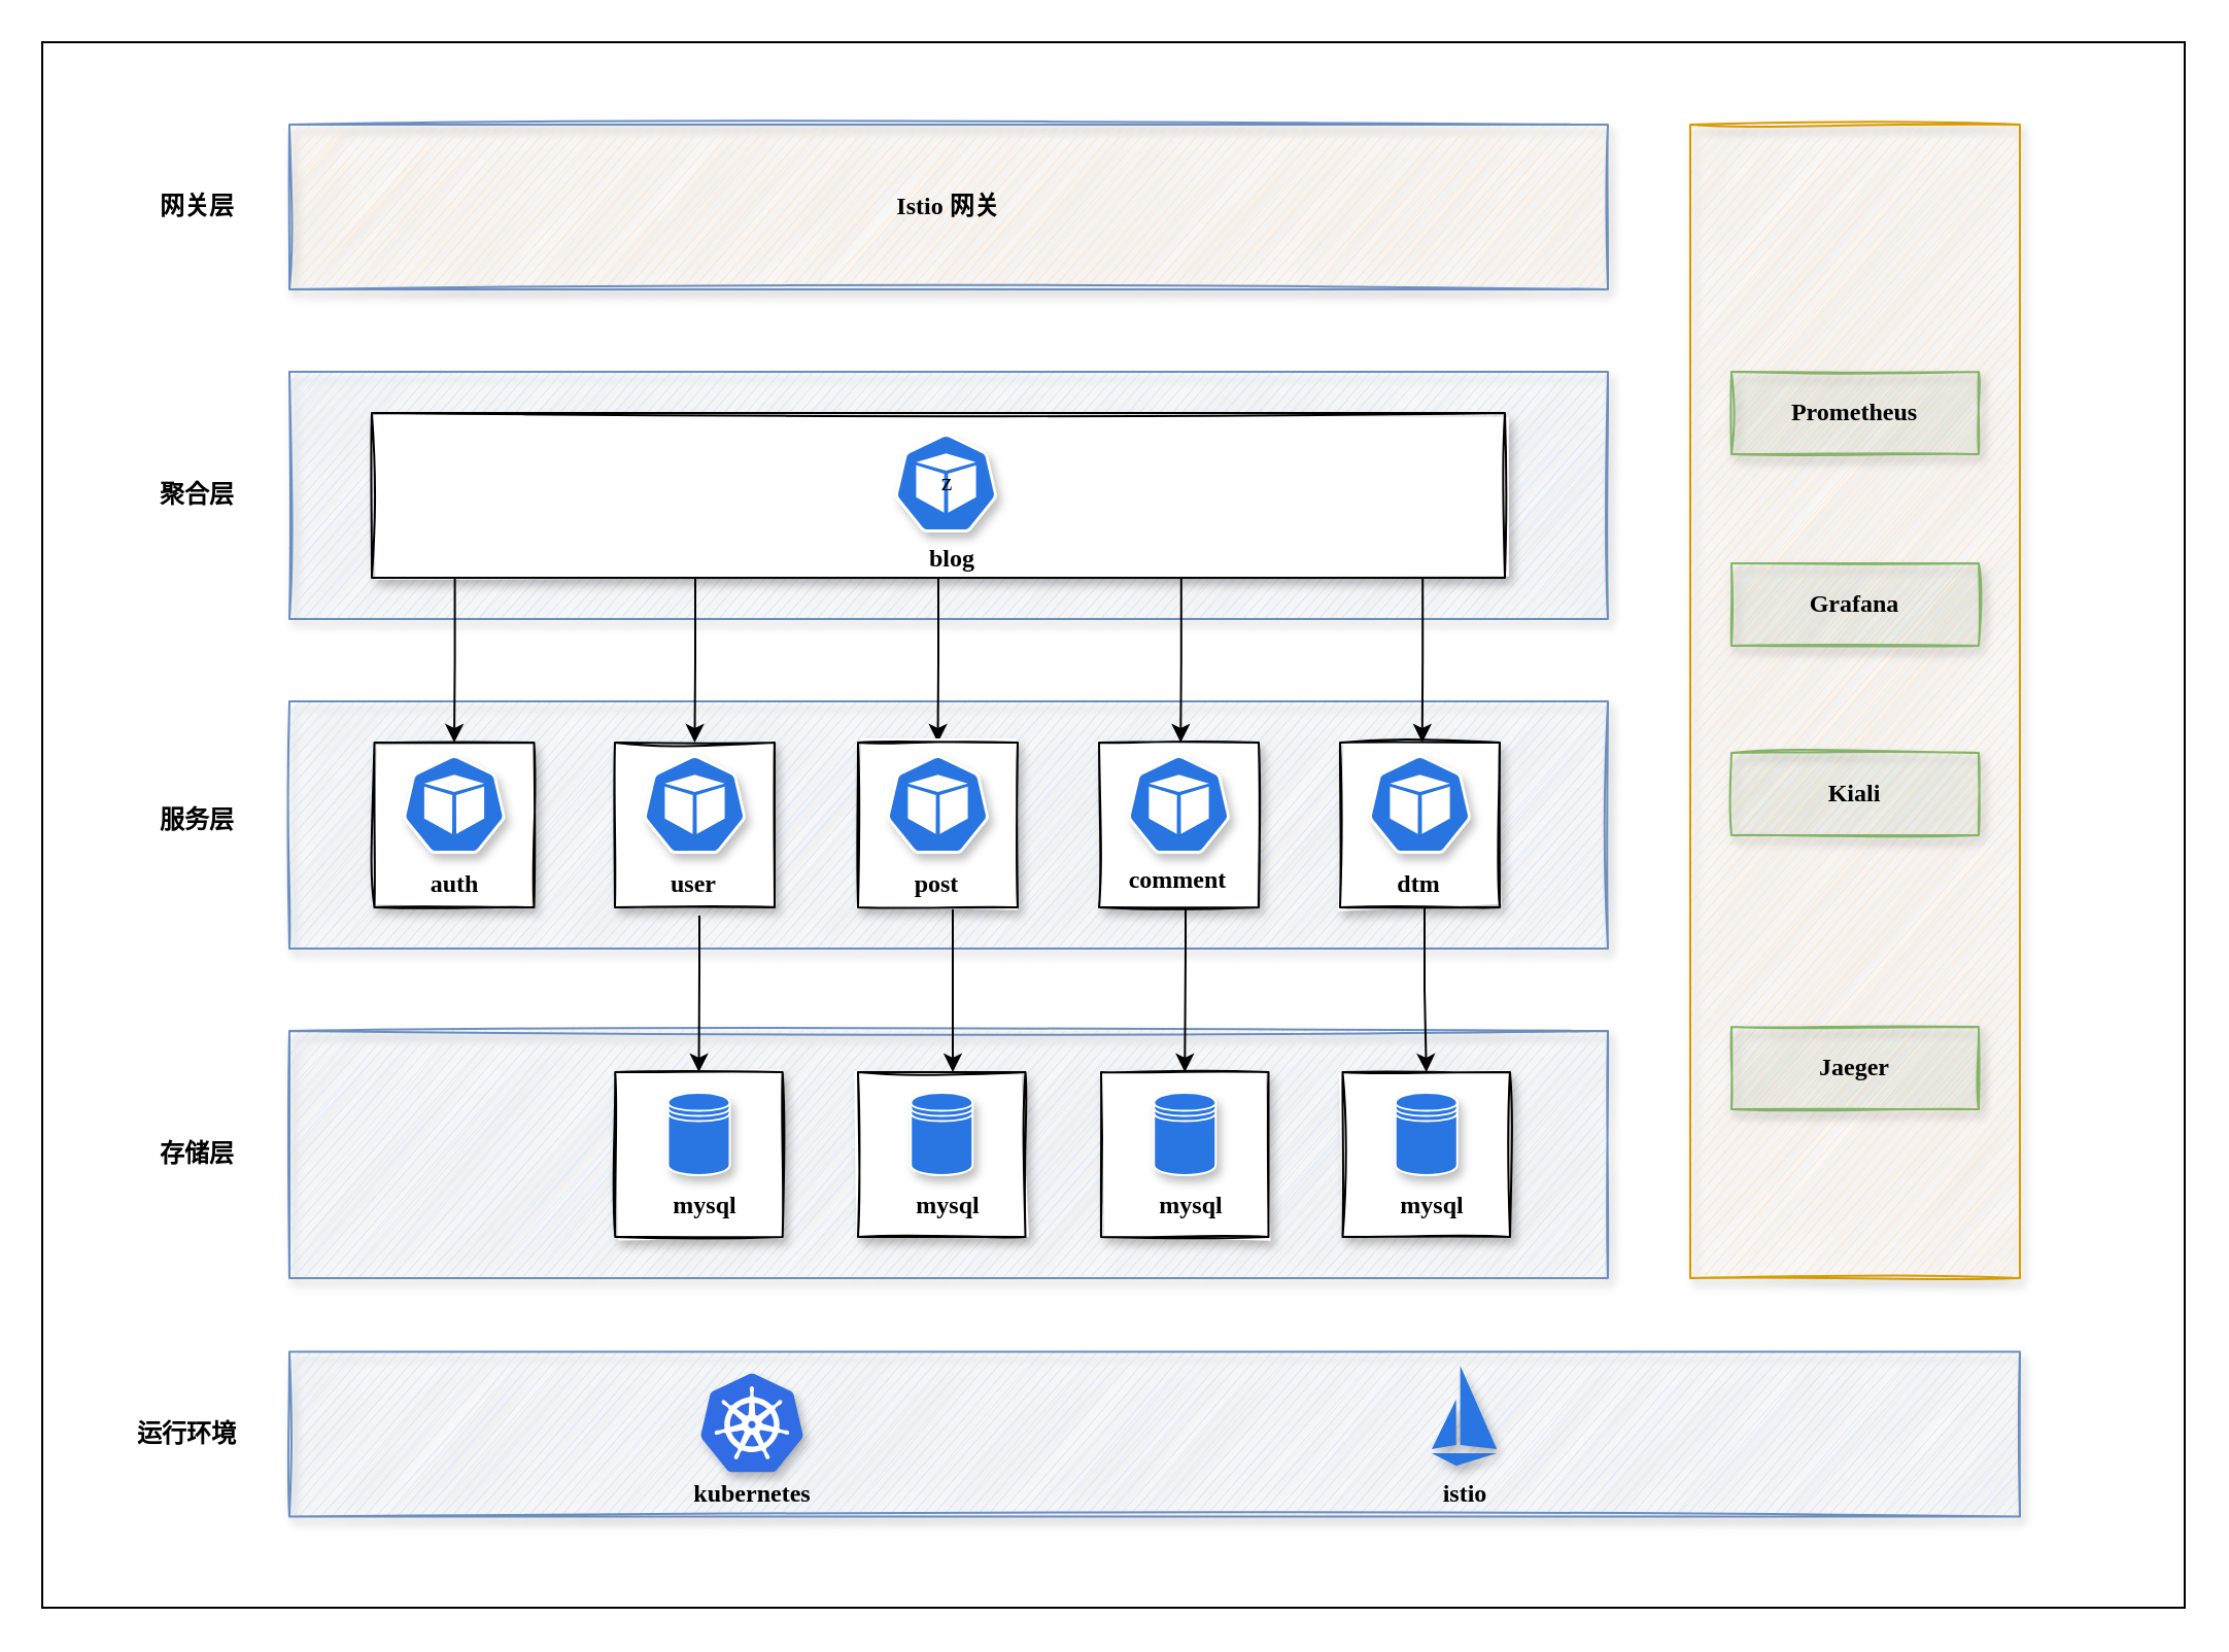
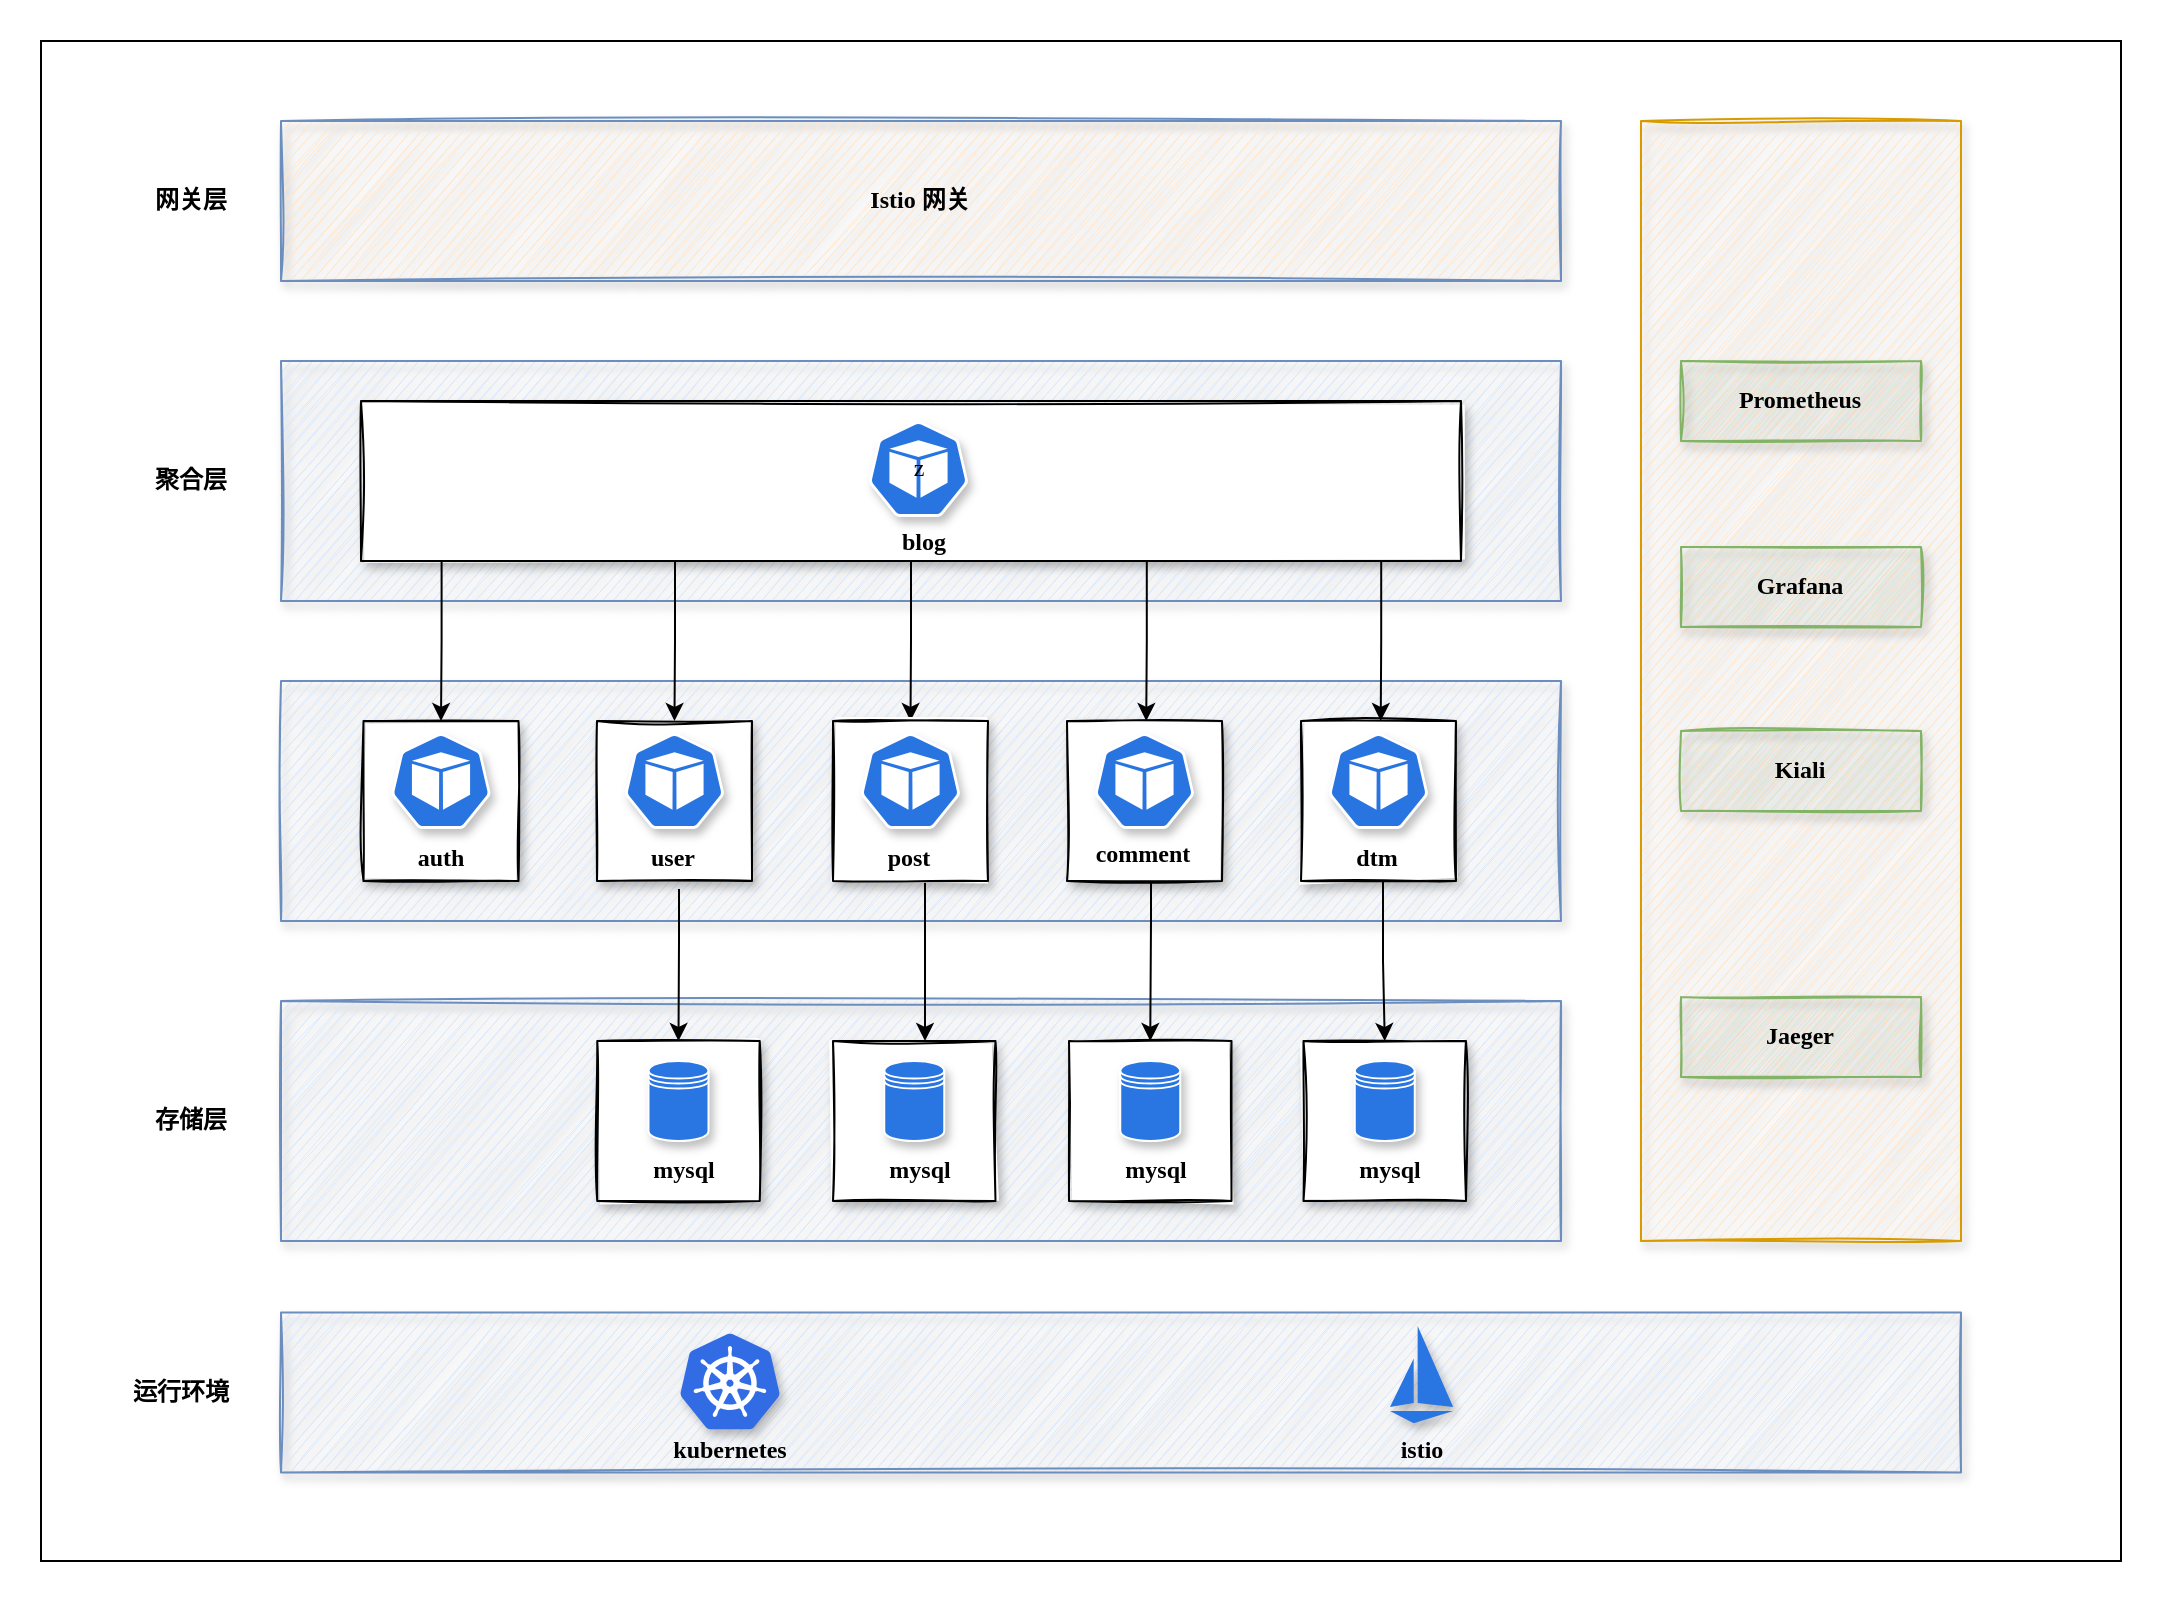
- <mxCell id="7" value="服务层" style="text;html=1;align=center;verticalAlign=middle;resizable=0;points=[];autosize=1;strokeColor=none;fillColor=none;fontFamily=翩翩体-简;fontStyle=1" parent="1" vertex="1"><mxGeometry x="70" y="388" width="50" height="20" as="geometry" /></mxCell>
